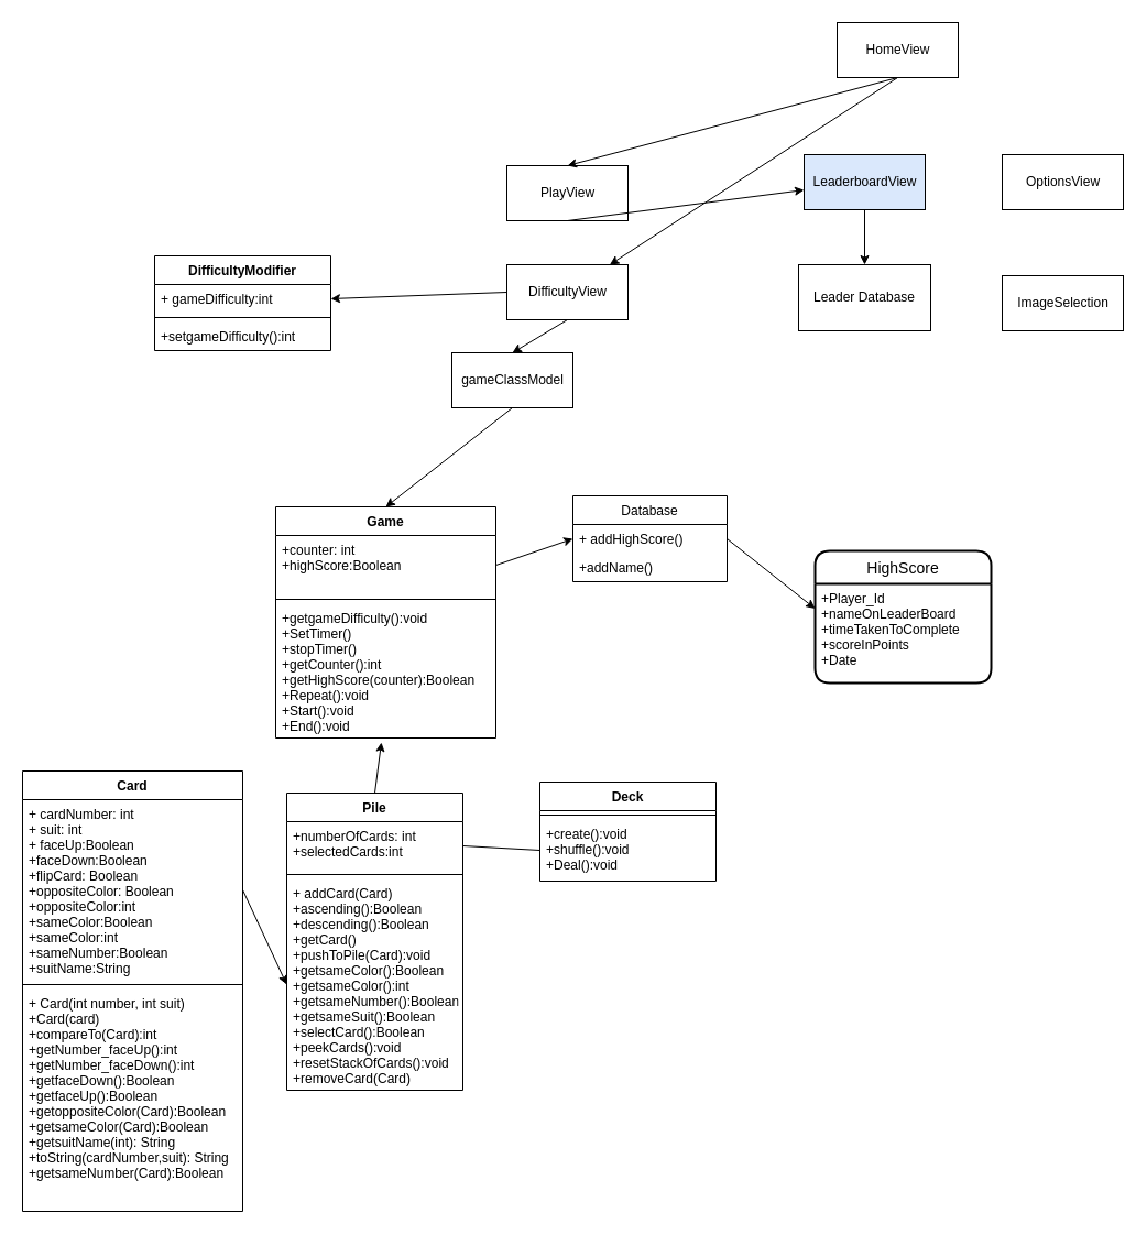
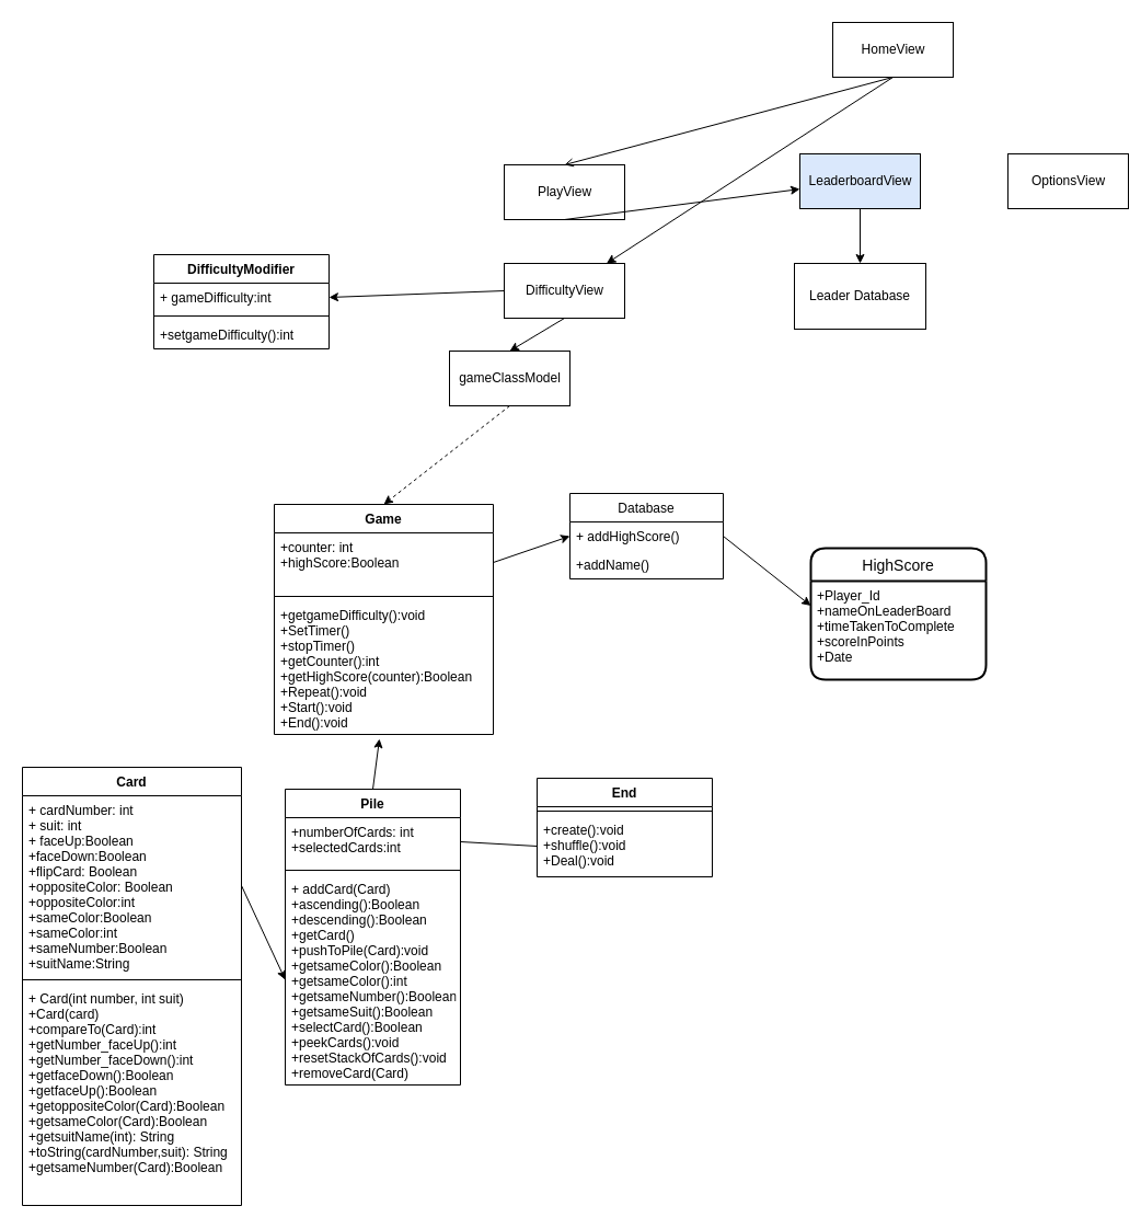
- <mxCell id="9" value="" style="endArrow=classic;html=1;exitX=0.5;exitY=1;exitDx=0;exitDy=0;entryX=0.5;entryY=0;entryDx=0;entryDy=0;" edge="1" parent="1" source="2" target="5"><mxGeometry width="50" height="50" relative="1" as="geometry"><mxPoint x="790" y="360" as="sourcePoint" /><mxPoint x="840" y="310" as="targetPoint" /></mxGeometry></mxCell>
+ <mxCell id="9" value="" style="endArrow=open;html=1;exitX=0.5;exitY=1;exitDx=0;exitDy=0;entryX=0.5;entryY=0;entryDx=0;entryDy=0;" edge="1" parent="1" source="2" target="5"><mxGeometry width="50" height="50" relative="1" as="geometry"><mxPoint x="790" y="360" as="sourcePoint" /><mxPoint x="840" y="310" as="targetPoint" /></mxGeometry></mxCell>
- <mxCell id="3" value="OptionsView" style="html=1;" vertex="1" parent="1"><mxGeometry x="910" y="140" width="110" height="50" as="geometry" /></mxCell>
+ <mxCell id="3" value="OptionsView" style="html=1;" vertex="1" parent="1"><mxGeometry x="920" y="140" width="110" height="50" as="geometry" /></mxCell>
- <mxCell id="6" value="ImageSelection" style="html=1;" vertex="1" parent="1"><mxGeometry x="910" y="250" width="110" height="50" as="geometry" /></mxCell>
- <mxCell id="16" value="" style="endArrow=classic;html=1;entryX=0.5;entryY=0;entryDx=0;entryDy=0;exitX=0.5;exitY=1;exitDx=0;exitDy=0;" edge="1" parent="1" source="10" target="20"><mxGeometry width="50" height="50" relative="1" as="geometry"><mxPoint x="420" y="690" as="sourcePoint" /><mxPoint x="470" y="640" as="targetPoint" /></mxGeometry></mxCell>
+ <mxCell id="16" value="" style="endArrow=classic;html=1;entryX=0.5;entryY=0;entryDx=0;entryDy=0;exitX=0.5;exitY=1;exitDx=0;exitDy=0;dashed=1;" edge="1" parent="1" source="10" target="20"><mxGeometry width="50" height="50" relative="1" as="geometry"><mxPoint x="420" y="690" as="sourcePoint" /><mxPoint x="470" y="640" as="targetPoint" /></mxGeometry></mxCell>
- <mxCell id="36" value="Deck" style="swimlane;fontStyle=1;align=center;verticalAlign=top;childLayout=stackLayout;horizontal=1;startSize=26;horizontalStack=0;resizeParent=1;resizeParentMax=0;resizeLast=0;collapsible=1;marginBottom=0;" vertex="1" parent="1"><mxGeometry x="490" y="710" width="160" height="90" as="geometry" /></mxCell>
+ <mxCell id="36" value="End" style="swimlane;fontStyle=1;align=center;verticalAlign=top;childLayout=stackLayout;horizontal=1;startSize=26;horizontalStack=0;resizeParent=1;resizeParentMax=0;resizeLast=0;collapsible=1;marginBottom=0;" vertex="1" parent="1"><mxGeometry x="490" y="710" width="160" height="90" as="geometry" /></mxCell>
